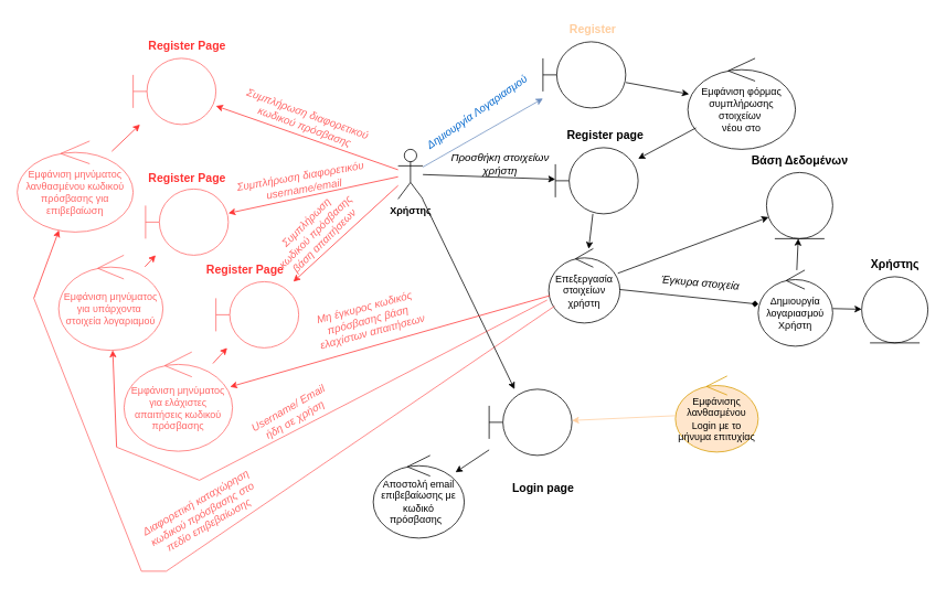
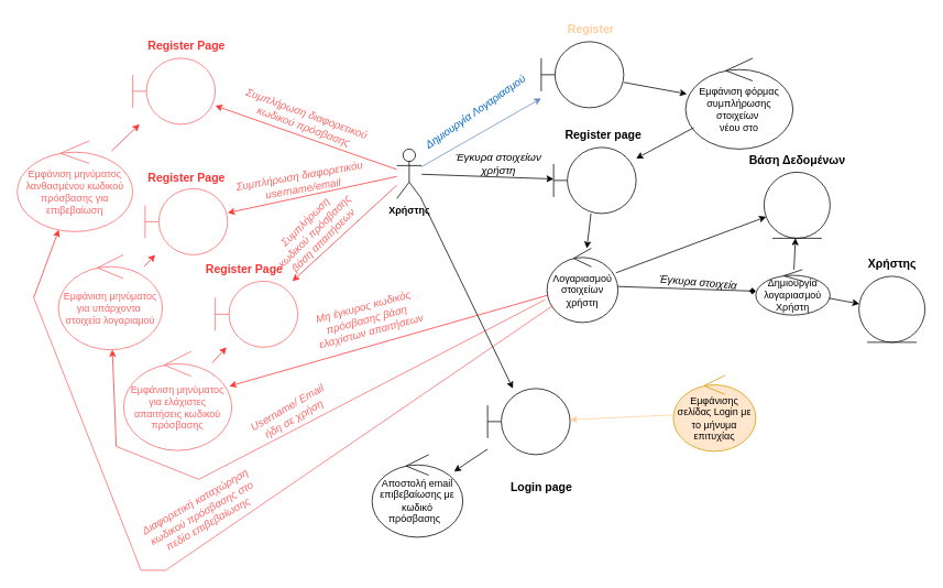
- <mxCell id="18" value="Προσθήκη στοιχείων&lt;div&gt;χρήστη&lt;/div&gt;" style="text;html=1;align=center;verticalAlign=middle;resizable=0;points=[];autosize=1;strokeColor=none;fillColor=none;fontSize=13;fontStyle=2" parent="1" vertex="1"><mxGeometry x="533" y="178" width="140" height="40" as="geometry" /></mxCell>
+ <mxCell id="18" value="Έγκυρα στοιχείων&lt;div&gt;χρήστη&lt;/div&gt;" style="text;html=1;align=center;verticalAlign=middle;resizable=0;points=[];autosize=1;strokeColor=none;fillColor=none;fontSize=13;fontStyle=2" parent="1" vertex="1"><mxGeometry x="533" y="178" width="140" height="40" as="geometry" /></mxCell>
- <mxCell id="8" value="Επεξεργασία στοιχείων χρήστη" style="ellipse;shape=umlControl;whiteSpace=wrap;html=1;" parent="1" vertex="1"><mxGeometry x="662" y="300" width="86" height="90" as="geometry" /></mxCell>
+ <mxCell id="8" value="Λογαριασμού στοιχείων χρήστη" style="ellipse;shape=umlControl;whiteSpace=wrap;html=1;" parent="1" vertex="1"><mxGeometry x="662" y="300" width="86" height="90" as="geometry" /></mxCell>
- <mxCell id="11" value="Δημιουργία λογαριασμού Χρήστη" style="ellipse;shape=umlControl;whiteSpace=wrap;html=1;" parent="1" vertex="1"><mxGeometry x="915" y="326" width="90" height="92" as="geometry" /></mxCell>
+ <mxCell id="11" value="Δημιουργία λογαριασμού Χρήστη" style="ellipse;shape=umlControl;whiteSpace=wrap;html=1;" parent="1" vertex="1"><mxGeometry x="915" y="326" width="90" height="55" as="geometry" /></mxCell>
- <mxCell id="28" value="Εμφάνισης λανθασμένου Login με το μήνυμα επιτυχίας" style="ellipse;shape=umlControl;whiteSpace=wrap;html=1;strokeColor=#d79b00;fillColor=#ffe6cc;" parent="1" vertex="1"><mxGeometry x="815" y="454" width="100" height="92" as="geometry" /></mxCell>
+ <mxCell id="28" value="Εμφάνισης σελίδας Login με το μήνυμα επιτυχίας" style="ellipse;shape=umlControl;whiteSpace=wrap;html=1;strokeColor=#d79b00;fillColor=#ffe6cc;" parent="1" vertex="1"><mxGeometry x="815" y="454" width="100" height="92" as="geometry" /></mxCell>
